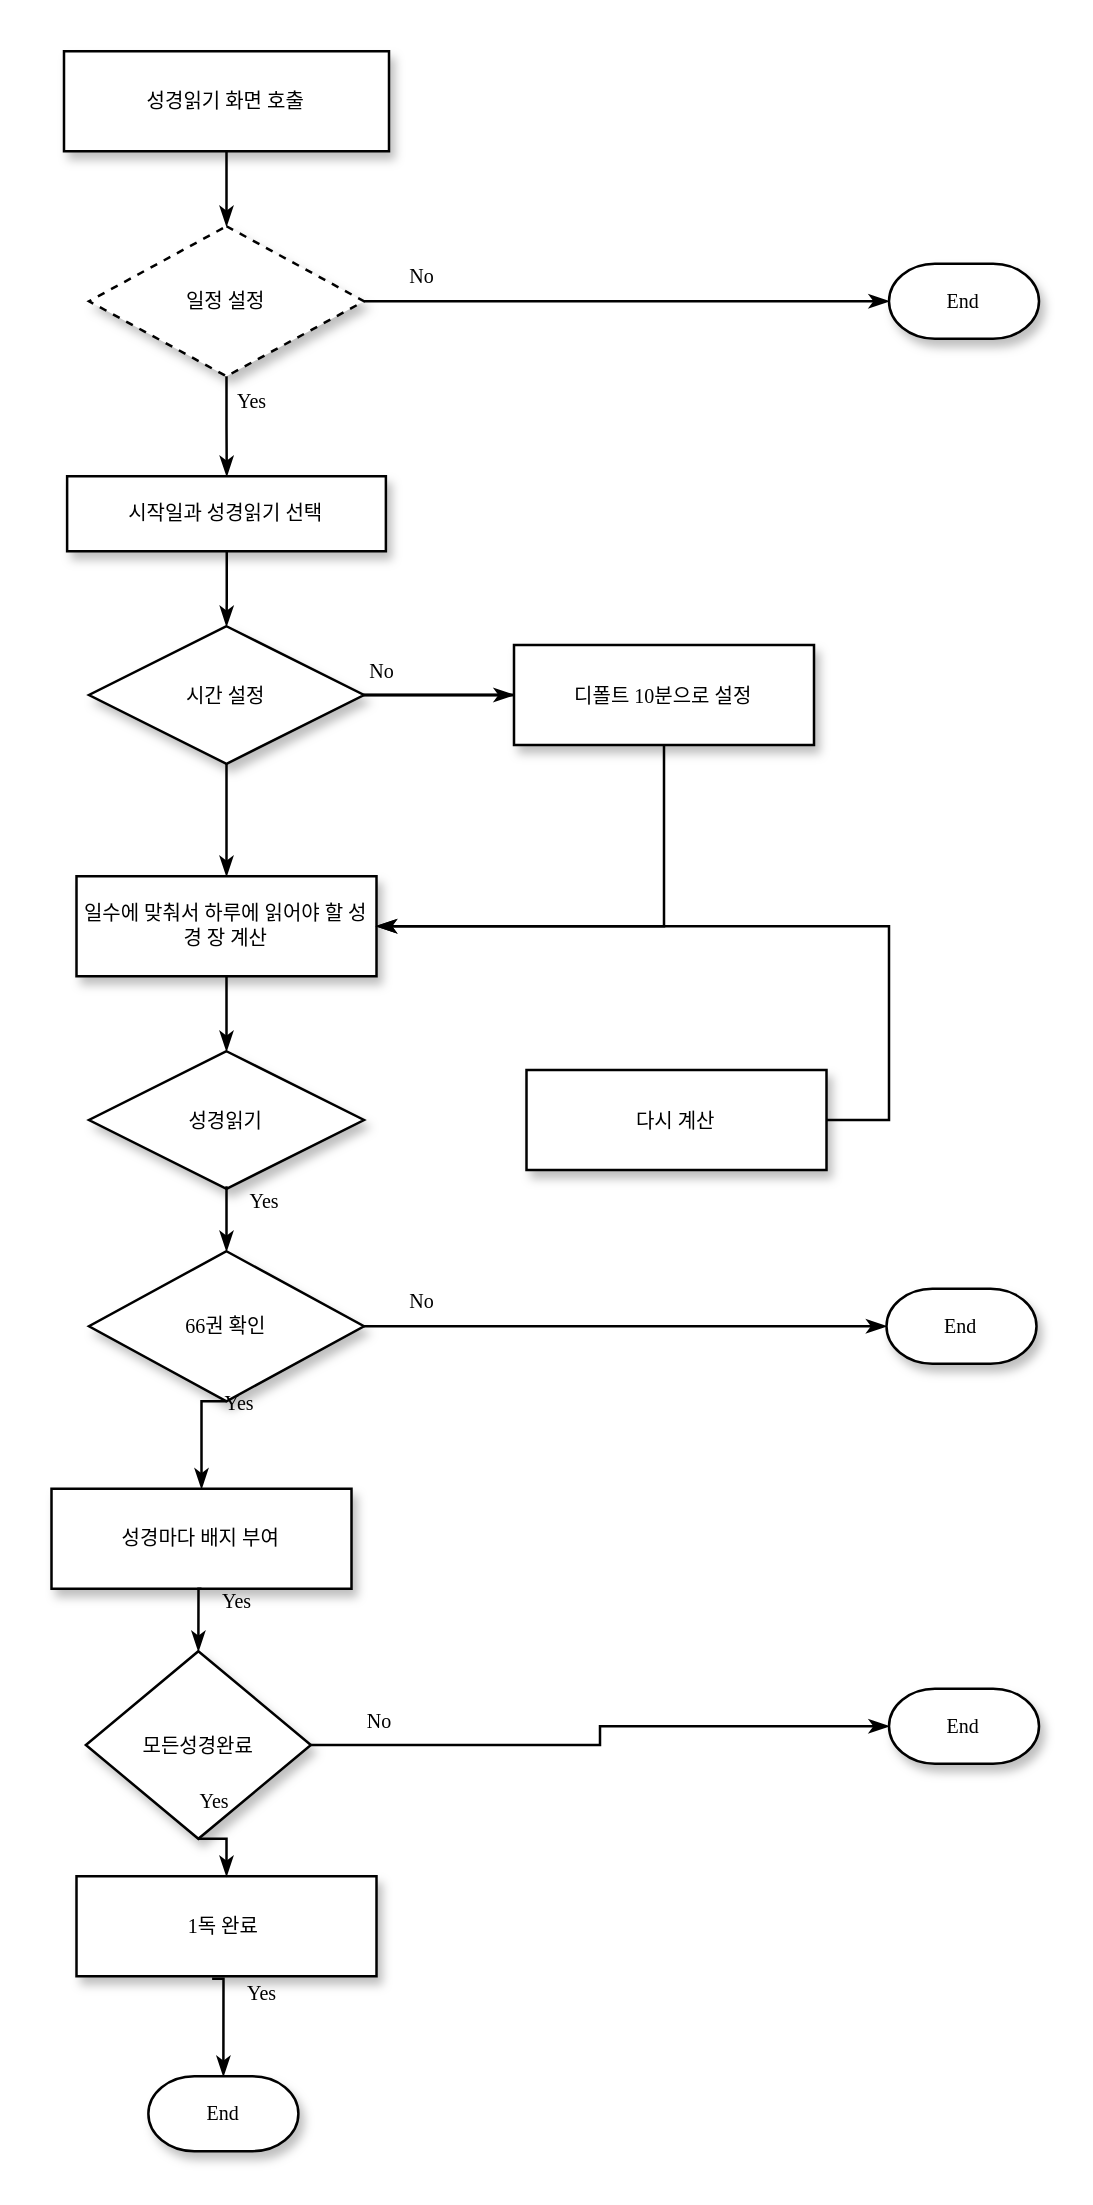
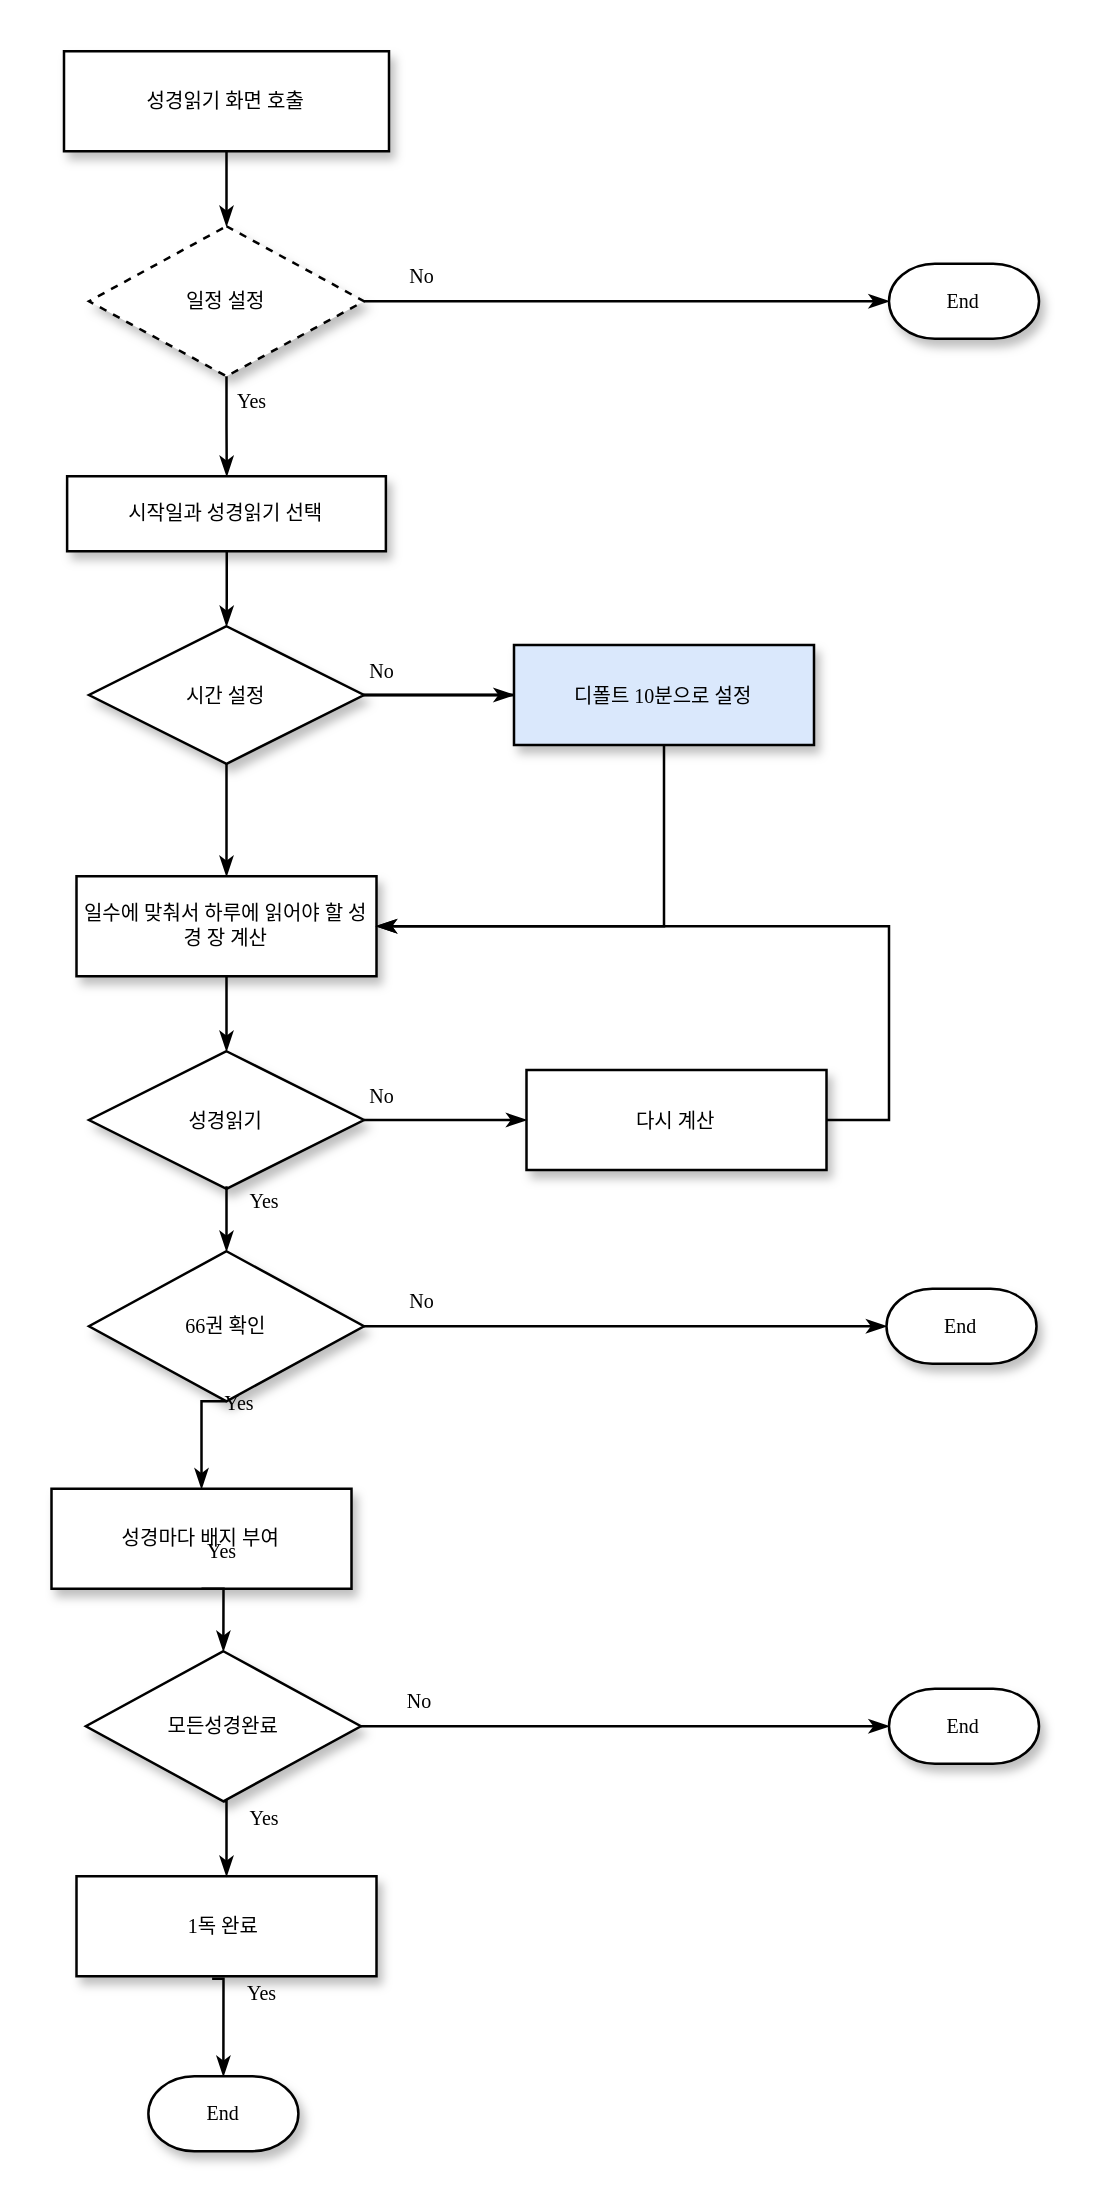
- <mxCell id="11" value="디폴트 10분으로 설정" style="whiteSpace=wrap;html=1;rounded=0;shadow=1;labelBackgroundColor=none;strokeWidth=1;fontFamily=Verdana;fontSize=8;align=center;" parent="1" vertex="1"><mxGeometry x="205" y="257.5" width="120" height="40" as="geometry" /></mxCell>
+ <mxCell id="11" value="디폴트 10분으로 설정" style="whiteSpace=wrap;html=1;rounded=0;shadow=1;labelBackgroundColor=none;strokeWidth=1;fontFamily=Verdana;fontSize=8;align=center;fillColor=#dae8fc;" parent="1" vertex="1"><mxGeometry x="205" y="257.5" width="120" height="40" as="geometry" /></mxCell>
+ <mxCell id="20" value="No" style="edgeStyle=orthogonalEdgeStyle;rounded=0;html=1;labelBackgroundColor=none;startSize=5;endArrow=classicThin;endFill=1;endSize=5;jettySize=auto;orthogonalLoop=1;strokeWidth=1;fontFamily=Verdana;fontSize=8;exitX=1;exitY=0.5;exitDx=0;exitDy=0;entryX=0;entryY=0.5;entryDx=0;entryDy=0;" edge="1" parent="1" target="19" source="17"><mxGeometry x="-0.778" y="10" relative="1" as="geometry"><mxPoint as="offset" /><mxPoint x="150" y="448" as="sourcePoint" /><mxPoint x="260" y="609.5" as="targetPoint" /></mxGeometry></mxCell>
- <mxCell id="29" value="모든성경완료" style="rhombus;whiteSpace=wrap;html=1;rounded=0;shadow=1;labelBackgroundColor=none;strokeWidth=1;fontFamily=Verdana;fontSize=8;align=center;" vertex="1" parent="1"><mxGeometry x="33.75" y="660" width="90" height="75" as="geometry" /></mxCell>
+ <mxCell id="29" value="모든성경완료" style="rhombus;whiteSpace=wrap;html=1;rounded=0;shadow=1;labelBackgroundColor=none;strokeWidth=1;fontFamily=Verdana;fontSize=8;align=center;" vertex="1" parent="1"><mxGeometry x="33.75" y="660" width="110" height="60" as="geometry" /></mxCell>
